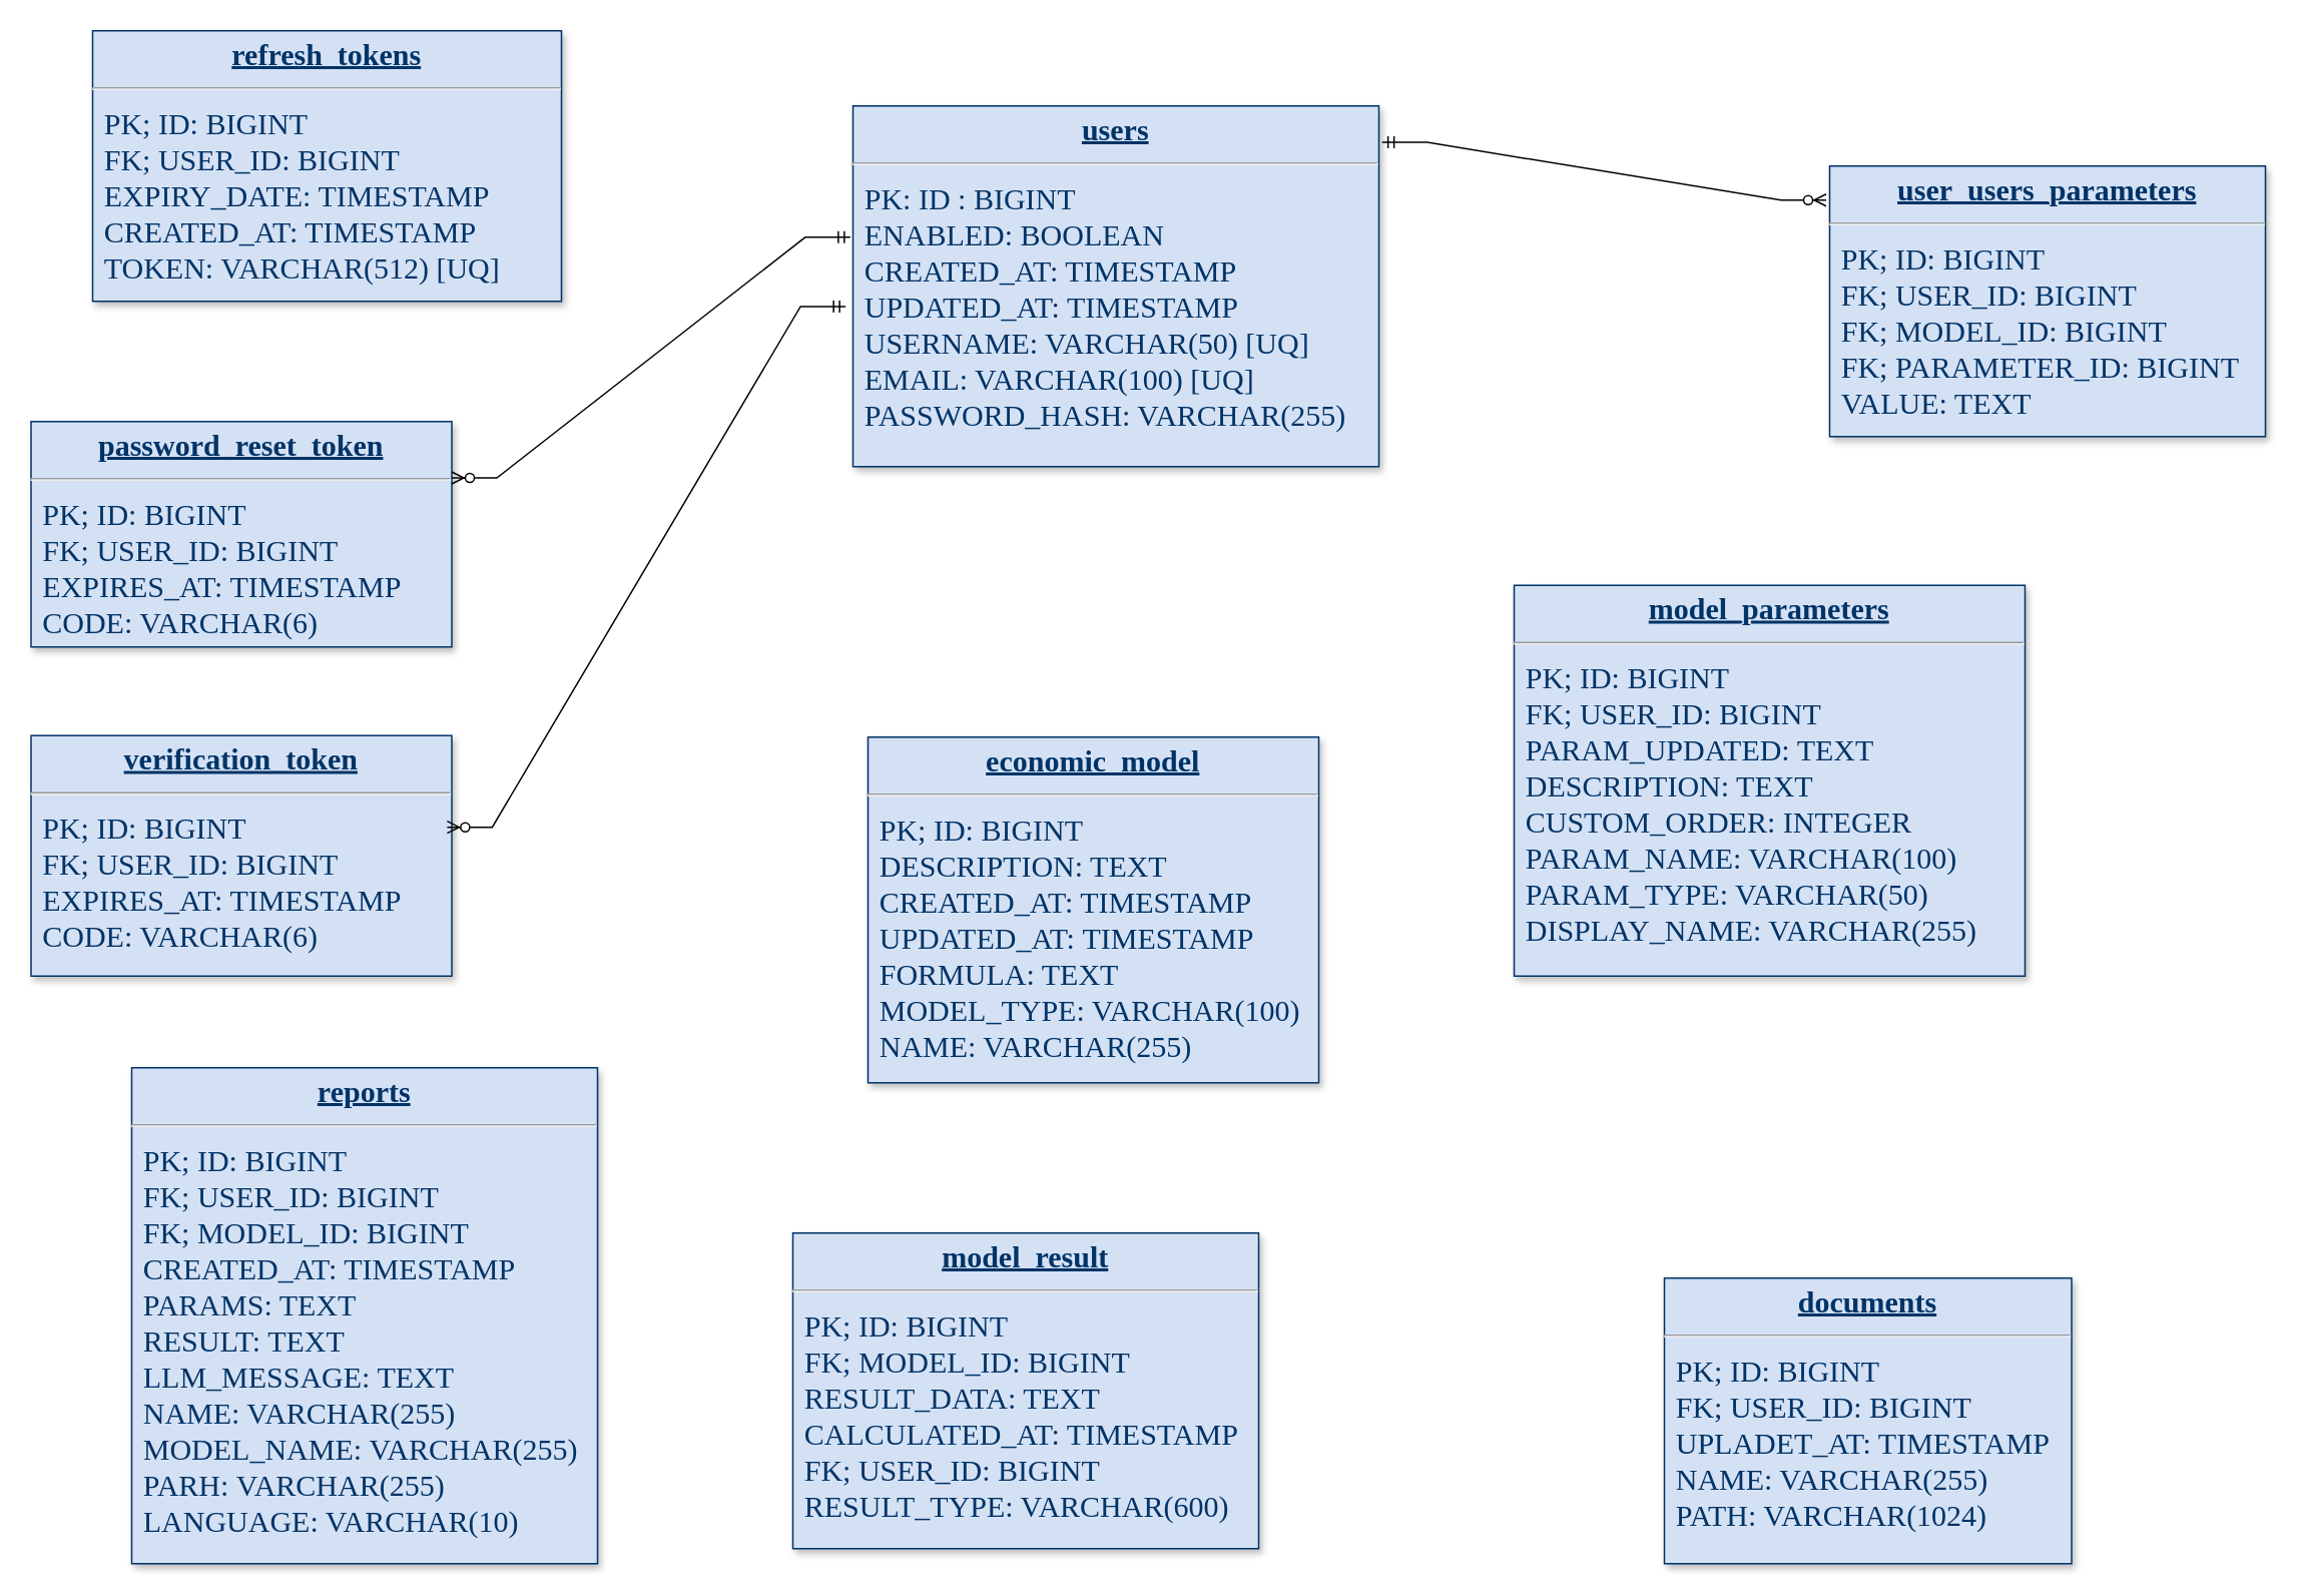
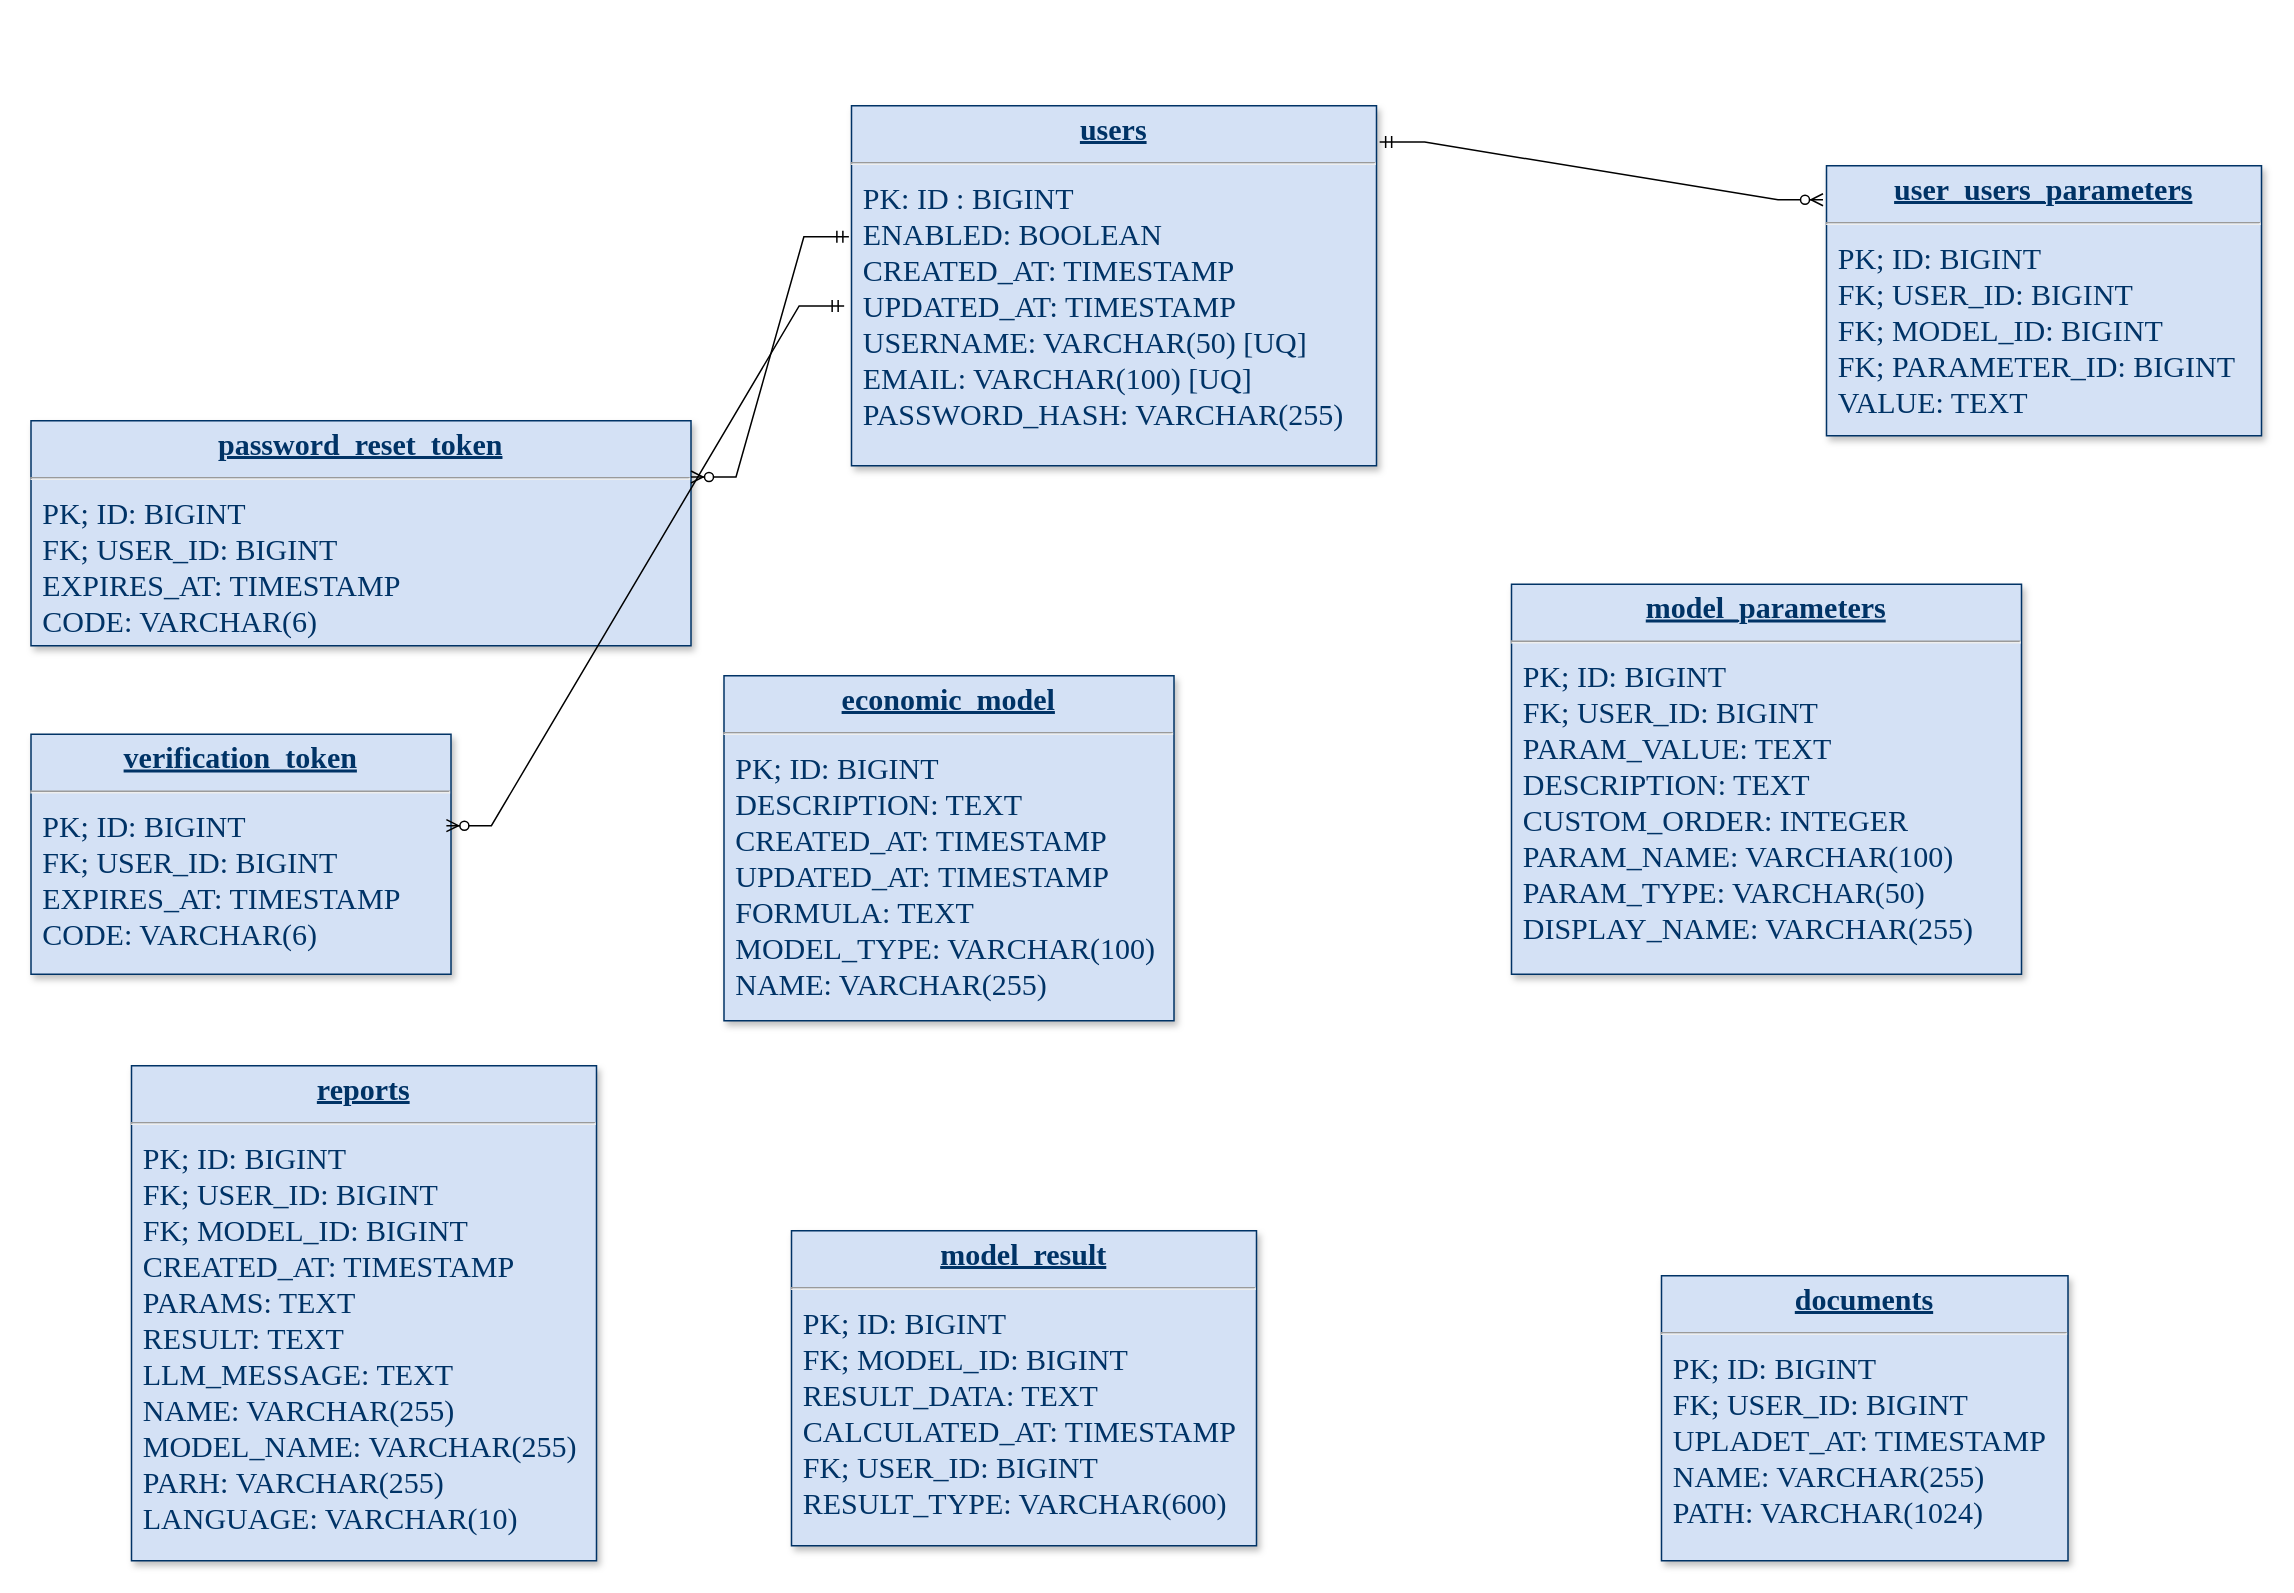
- <mxCell id="7" value="&lt;p style=&quot;margin: 0px; margin-top: 4px; text-align: center; text-decoration: underline;&quot;&gt;&lt;strong&gt;refresh_tokens&lt;/strong&gt;&lt;/p&gt;&lt;hr&gt;&lt;p style=&quot;margin: 0px; margin-left: 8px;&quot;&gt;PK; ID: BIGINT&lt;/p&gt;&lt;p style=&quot;margin: 0px; margin-left: 8px;&quot;&gt;FK; USER_ID: BIGINT&lt;/p&gt;&lt;p style=&quot;margin: 0px; margin-left: 8px;&quot;&gt;EXPIRY_DATE: TIMESTAMP&lt;/p&gt;&lt;p style=&quot;margin: 0px; margin-left: 8px;&quot;&gt;CREATED_AT: TIMESTAMP&lt;/p&gt;&lt;p style=&quot;margin: 0px; margin-left: 8px;&quot;&gt;TOKEN: VARCHAR(512) [UQ]&lt;/p&gt;" style="verticalAlign=top;align=left;overflow=fill;fontSize=20;fontFamily=Times New Roman;html=1;strokeColor=#003366;shadow=1;fillColor=#D4E1F5;fontColor=#003366" parent="1" vertex="1"><mxGeometry x="61" y="20" width="312" height="180" as="geometry" /></mxCell>
- <mxCell id="10" value="&lt;p style=&quot;margin: 0px ; margin-top: 4px ; text-align: center ; text-decoration: underline&quot;&gt;&lt;b&gt;password_reset_token&lt;/b&gt;&lt;/p&gt;&lt;hr&gt;&lt;p style=&quot;margin: 0px ; margin-left: 8px&quot;&gt;PK; ID: BIGINT&lt;/p&gt;&lt;p style=&quot;margin: 0px ; margin-left: 8px&quot;&gt;FK; USER_ID: BIGINT&lt;/p&gt;&lt;p style=&quot;margin: 0px ; margin-left: 8px&quot;&gt;EXPIRES_AT: TIMESTAMP&lt;/p&gt;&lt;p style=&quot;margin: 0px ; margin-left: 8px&quot;&gt;CODE: VARCHAR(6)&lt;/p&gt;" style="verticalAlign=top;align=left;overflow=fill;fontSize=20;fontFamily=Times New Roman;html=1;strokeColor=#003366;shadow=1;fillColor=#D4E1F5;fontColor=#003366" parent="1" vertex="1"><mxGeometry x="20" y="280" width="280" height="150" as="geometry" /></mxCell>
+ <mxCell id="10" value="&lt;p style=&quot;margin: 0px ; margin-top: 4px ; text-align: center ; text-decoration: underline&quot;&gt;&lt;b&gt;password_reset_token&lt;/b&gt;&lt;/p&gt;&lt;hr&gt;&lt;p style=&quot;margin: 0px ; margin-left: 8px&quot;&gt;PK; ID: BIGINT&lt;/p&gt;&lt;p style=&quot;margin: 0px ; margin-left: 8px&quot;&gt;FK; USER_ID: BIGINT&lt;/p&gt;&lt;p style=&quot;margin: 0px ; margin-left: 8px&quot;&gt;EXPIRES_AT: TIMESTAMP&lt;/p&gt;&lt;p style=&quot;margin: 0px ; margin-left: 8px&quot;&gt;CODE: VARCHAR(6)&lt;/p&gt;" style="verticalAlign=top;align=left;overflow=fill;fontSize=20;fontFamily=Times New Roman;html=1;strokeColor=#003366;shadow=1;fillColor=#D4E1F5;fontColor=#003366" parent="1" vertex="1"><mxGeometry x="20" y="280" width="440" height="150" as="geometry" /></mxCell>
- <mxCell id="11" value="&lt;p style=&quot;margin: 0px; margin-top: 4px; text-align: center; text-decoration: underline;&quot;&gt;&lt;strong&gt;model_parameters&lt;/strong&gt;&lt;/p&gt;&lt;hr&gt;&lt;p style=&quot;margin: 0px; margin-left: 8px;&quot;&gt;PK; ID: BIGINT&lt;/p&gt;&lt;p style=&quot;margin: 0px; margin-left: 8px;&quot;&gt;FK; USER_ID: BIGINT&lt;/p&gt;&lt;p style=&quot;margin: 0px; margin-left: 8px;&quot;&gt;PARAM_UPDATED: TEXT&lt;/p&gt;&lt;p style=&quot;margin: 0px; margin-left: 8px;&quot;&gt;DESCRIPTION: TEXT&lt;/p&gt;&lt;p style=&quot;margin: 0px; margin-left: 8px;&quot;&gt;CUSTOM_ORDER: INTEGER&lt;/p&gt;&lt;p style=&quot;margin: 0px; margin-left: 8px;&quot;&gt;PARAM_NAME: VARCHAR(100)&lt;/p&gt;&lt;p style=&quot;margin: 0px; margin-left: 8px;&quot;&gt;PARAM_TYPE: VARCHAR(50)&lt;/p&gt;&lt;p style=&quot;margin: 0px; margin-left: 8px;&quot;&gt;DISPLAY_NAME: VARCHAR(255)&lt;/p&gt;&lt;p style=&quot;margin: 0px; margin-left: 8px;&quot;&gt;&lt;br&gt;&lt;/p&gt;" style="verticalAlign=top;align=left;overflow=fill;fontSize=20;fontFamily=Times New Roman;html=1;strokeColor=#003366;shadow=1;fillColor=#D4E1F5;fontColor=#003366" parent="1" vertex="1"><mxGeometry x="1007" y="389" width="340" height="260" as="geometry" /></mxCell>
+ <mxCell id="11" value="&lt;p style=&quot;margin: 0px; margin-top: 4px; text-align: center; text-decoration: underline;&quot;&gt;&lt;strong&gt;model_parameters&lt;/strong&gt;&lt;/p&gt;&lt;hr&gt;&lt;p style=&quot;margin: 0px; margin-left: 8px;&quot;&gt;PK; ID: BIGINT&lt;/p&gt;&lt;p style=&quot;margin: 0px; margin-left: 8px;&quot;&gt;FK; USER_ID: BIGINT&lt;/p&gt;&lt;p style=&quot;margin: 0px; margin-left: 8px;&quot;&gt;PARAM_VALUE: TEXT&lt;/p&gt;&lt;p style=&quot;margin: 0px; margin-left: 8px;&quot;&gt;DESCRIPTION: TEXT&lt;/p&gt;&lt;p style=&quot;margin: 0px; margin-left: 8px;&quot;&gt;CUSTOM_ORDER: INTEGER&lt;/p&gt;&lt;p style=&quot;margin: 0px; margin-left: 8px;&quot;&gt;PARAM_NAME: VARCHAR(100)&lt;/p&gt;&lt;p style=&quot;margin: 0px; margin-left: 8px;&quot;&gt;PARAM_TYPE: VARCHAR(50)&lt;/p&gt;&lt;p style=&quot;margin: 0px; margin-left: 8px;&quot;&gt;DISPLAY_NAME: VARCHAR(255)&lt;/p&gt;&lt;p style=&quot;margin: 0px; margin-left: 8px;&quot;&gt;&lt;br&gt;&lt;/p&gt;" style="verticalAlign=top;align=left;overflow=fill;fontSize=20;fontFamily=Times New Roman;html=1;strokeColor=#003366;shadow=1;fillColor=#D4E1F5;fontColor=#003366" parent="1" vertex="1"><mxGeometry x="1007" y="389" width="340" height="260" as="geometry" /></mxCell>
- <mxCell id="6" value="&lt;p style=&quot;margin: 0px; margin-top: 4px; text-align: center; text-decoration: underline;&quot;&gt;&lt;strong&gt;economic_model&lt;/strong&gt;&lt;/p&gt;&lt;hr&gt;&lt;p style=&quot;margin: 0px; margin-left: 8px;&quot;&gt;PK; ID: BIGINT&lt;/p&gt;&lt;p style=&quot;margin: 0px; margin-left: 8px;&quot;&gt;DESCRIPTION: TEXT&lt;/p&gt;&lt;p style=&quot;margin: 0px; margin-left: 8px;&quot;&gt;CREATED_AT: TIMESTAMP&lt;/p&gt;&lt;p style=&quot;margin: 0px; margin-left: 8px;&quot;&gt;UPDATED_AT:&amp;nbsp;&lt;span style=&quot;background-color: transparent; color: light-dark(rgb(0, 51, 102), rgb(161, 205, 249));&quot;&gt;TIMESTAMP&lt;/span&gt;&lt;/p&gt;&lt;p style=&quot;margin: 0px; margin-left: 8px;&quot;&gt;FORMULA: TEXT&lt;/p&gt;&lt;p style=&quot;margin: 0px; margin-left: 8px;&quot;&gt;MODEL_TYPE: VARCHAR(100)&lt;/p&gt;&lt;p style=&quot;margin: 0px; margin-left: 8px;&quot;&gt;NAME: VARCHAR(255)&lt;/p&gt;" style="verticalAlign=top;align=left;overflow=fill;fontSize=20;fontFamily=Times New Roman;html=1;strokeColor=#003366;shadow=1;fillColor=#D4E1F5;fontColor=#003366" parent="1" vertex="1"><mxGeometry x="577" y="490" width="300" height="230" as="geometry" /></mxCell>
+ <mxCell id="6" value="&lt;p style=&quot;margin: 0px; margin-top: 4px; text-align: center; text-decoration: underline;&quot;&gt;&lt;strong&gt;economic_model&lt;/strong&gt;&lt;/p&gt;&lt;hr&gt;&lt;p style=&quot;margin: 0px; margin-left: 8px;&quot;&gt;PK; ID: BIGINT&lt;/p&gt;&lt;p style=&quot;margin: 0px; margin-left: 8px;&quot;&gt;DESCRIPTION: TEXT&lt;/p&gt;&lt;p style=&quot;margin: 0px; margin-left: 8px;&quot;&gt;CREATED_AT: TIMESTAMP&lt;/p&gt;&lt;p style=&quot;margin: 0px; margin-left: 8px;&quot;&gt;UPDATED_AT:&amp;nbsp;&lt;span style=&quot;background-color: transparent; color: light-dark(rgb(0, 51, 102), rgb(161, 205, 249));&quot;&gt;TIMESTAMP&lt;/span&gt;&lt;/p&gt;&lt;p style=&quot;margin: 0px; margin-left: 8px;&quot;&gt;FORMULA: TEXT&lt;/p&gt;&lt;p style=&quot;margin: 0px; margin-left: 8px;&quot;&gt;MODEL_TYPE: VARCHAR(100)&lt;/p&gt;&lt;p style=&quot;margin: 0px; margin-left: 8px;&quot;&gt;NAME: VARCHAR(255)&lt;/p&gt;" style="verticalAlign=top;align=left;overflow=fill;fontSize=20;fontFamily=Times New Roman;html=1;strokeColor=#003366;shadow=1;fillColor=#D4E1F5;fontColor=#003366" parent="1" vertex="1"><mxGeometry x="482" y="450" width="300" height="230" as="geometry" /></mxCell>
